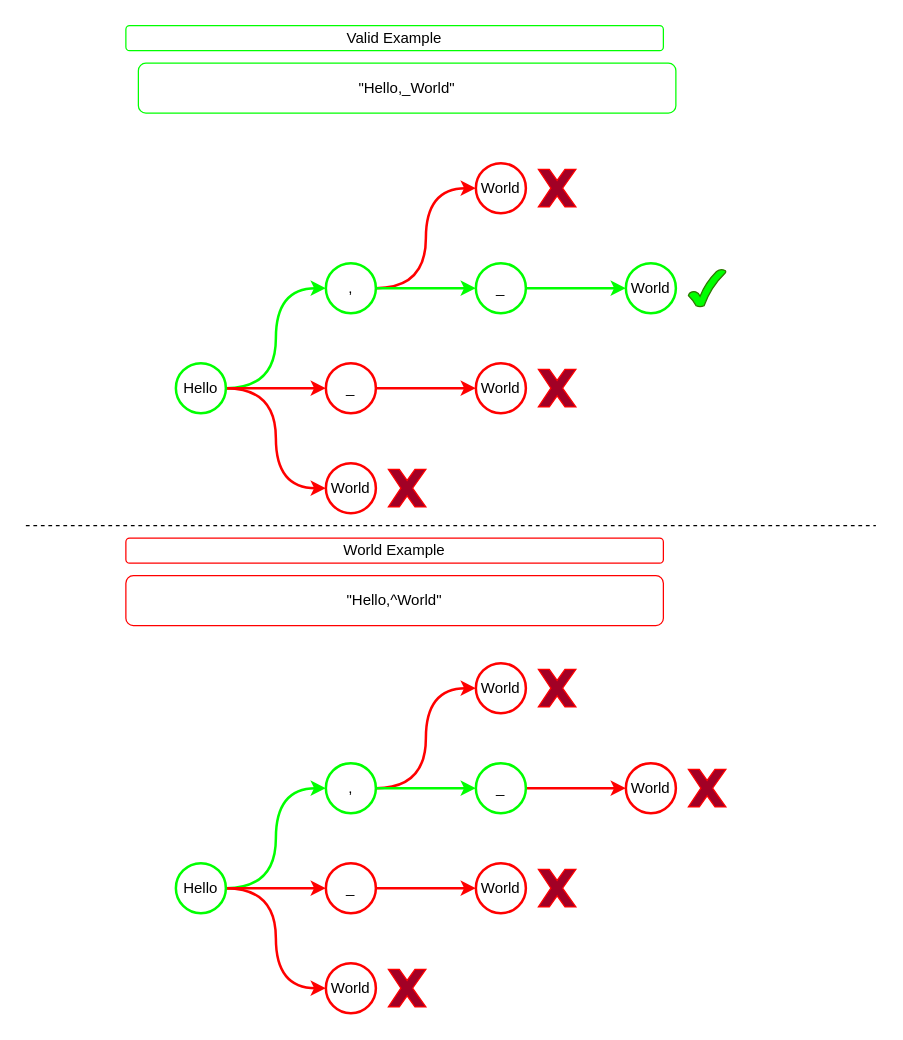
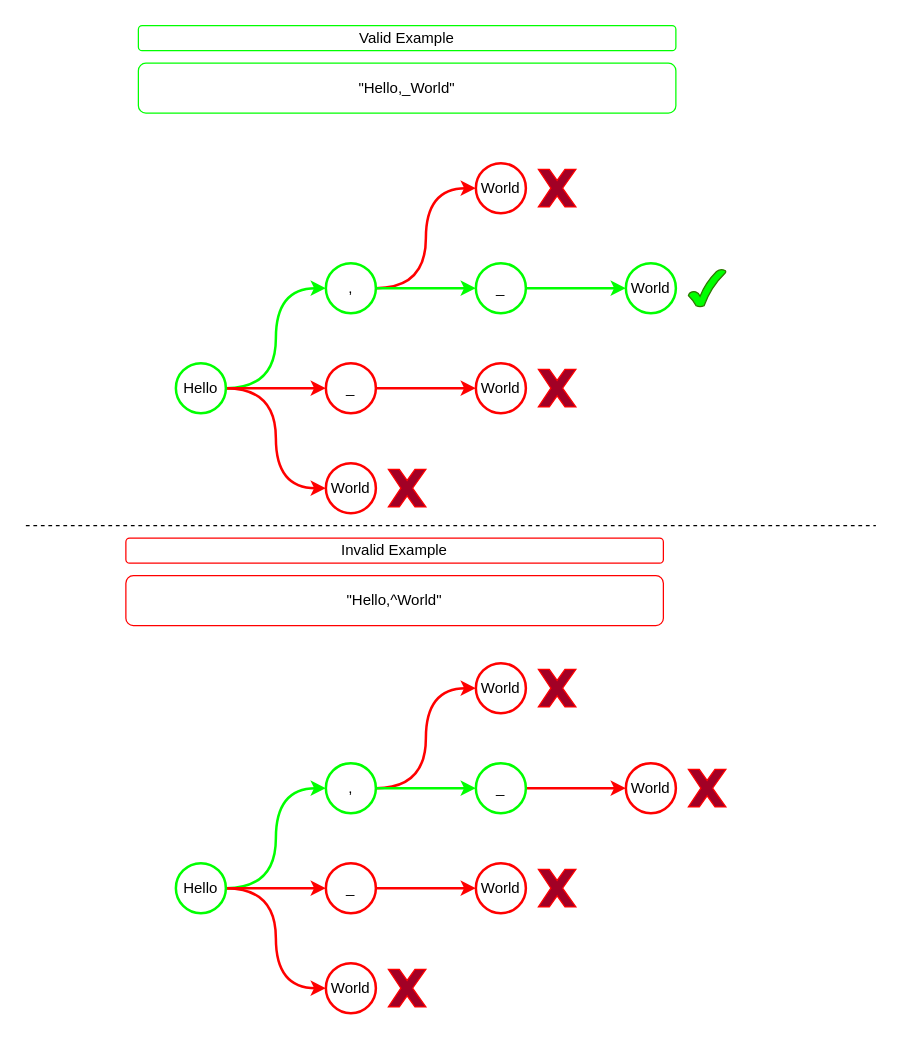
- <mxCell id="2" value="Valid Example" style="rounded=1;whiteSpace=wrap;html=1;strokeColor=#00FF00;" parent="1" vertex="1"><mxGeometry x="100" y="20" width="430" height="20" as="geometry" /></mxCell>
+ <mxCell id="2" value="Valid Example" style="rounded=1;whiteSpace=wrap;html=1;strokeColor=#00FF00;" parent="1" vertex="1"><mxGeometry x="110" y="20" width="430" height="20" as="geometry" /></mxCell>
- <mxCell id="18" value="World Example" style="rounded=1;whiteSpace=wrap;html=1;strokeColor=#FF0000;" parent="1" vertex="1"><mxGeometry x="100" y="430" width="430" height="20" as="geometry" /></mxCell>
+ <mxCell id="18" value="Invalid Example" style="rounded=1;whiteSpace=wrap;html=1;strokeColor=#FF0000;" parent="1" vertex="1"><mxGeometry x="100" y="430" width="430" height="20" as="geometry" /></mxCell>
